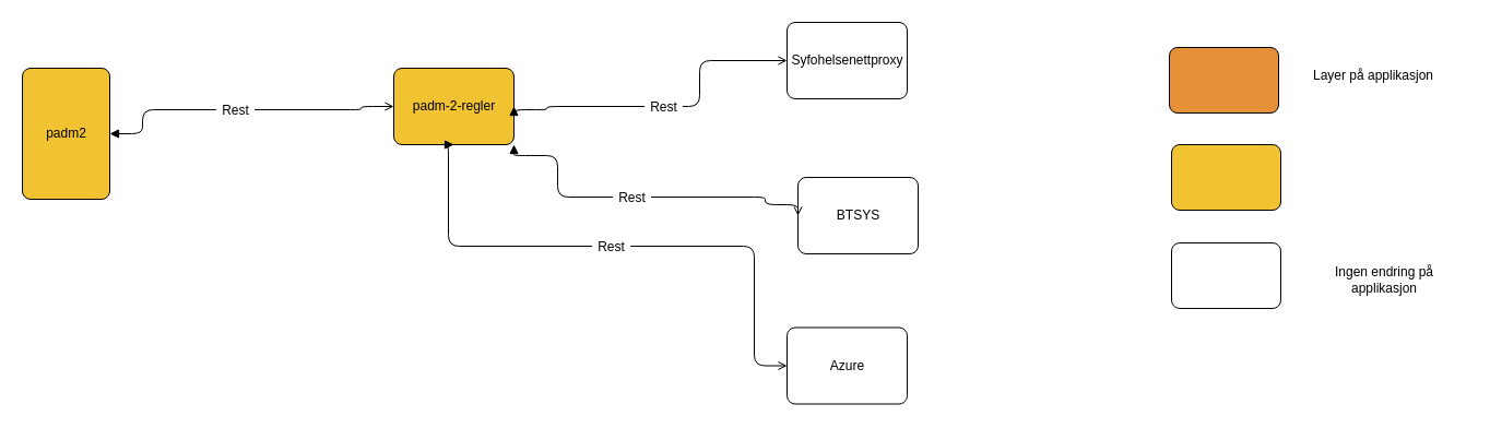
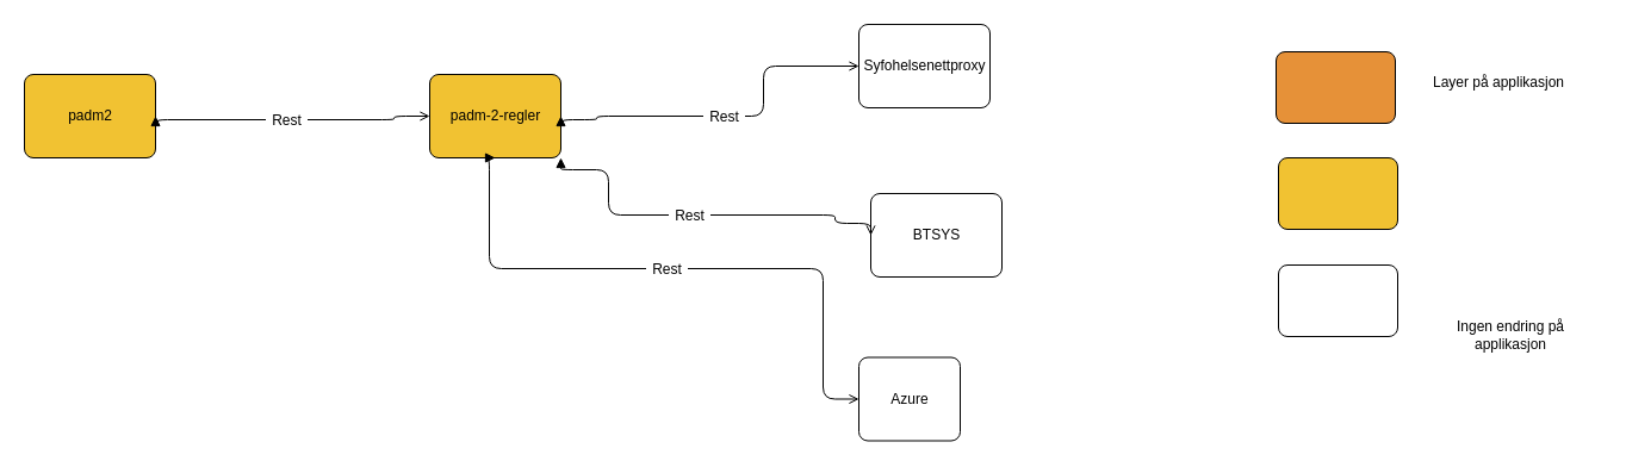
- <mxCell id="3" value="&lt;div style='width: 103.333px;height:auto;word-break: break-word;'&gt;&lt;div align=&quot;center&quot;&gt;&lt;span style=&quot;text-decoration:none;font-family:Arial;font-size:12px; line-height: 0;&quot;&gt;&lt;span style=&quot;text-decoration:none; line-height: normal;&quot;&gt;padm&lt;/span&gt;&lt;/span&gt;&lt;span style=&quot; line-height: normal;&quot;&gt;2&lt;/span&gt;&lt;/div&gt;&lt;/div&gt;" style="shape=ext;rounded=1;arcSize=15;absoluteArcSize=1;shadow=0;strokeWidth=1;fillColor=#f1c232;strokeColor=#000000;opacity=100.0;html=1;nl2Br=0;verticalAlign=middle;align=center;spacingLeft=1.833;spacingRight=0;whiteSpace=wrap;gliffyId=33;" parent="1" vertex="1"><mxGeometry x="20" y="62" width="80" height="120" as="geometry" /></mxCell>
+ <mxCell id="3" value="&lt;div style='width: 103.333px;height:auto;word-break: break-word;'&gt;&lt;div align=&quot;center&quot;&gt;&lt;span style=&quot;text-decoration:none;font-family:Arial;font-size:12px; line-height: 0;&quot;&gt;&lt;span style=&quot;text-decoration:none; line-height: normal;&quot;&gt;padm&lt;/span&gt;&lt;/span&gt;&lt;span style=&quot; line-height: normal;&quot;&gt;2&lt;/span&gt;&lt;/div&gt;&lt;/div&gt;" style="shape=ext;rounded=1;arcSize=15;absoluteArcSize=1;shadow=0;strokeWidth=1;fillColor=#f1c232;strokeColor=#000000;opacity=100.0;html=1;nl2Br=0;verticalAlign=middle;align=center;spacingLeft=1.833;spacingRight=0;whiteSpace=wrap;gliffyId=33;" parent="1" vertex="1"><mxGeometry x="20" y="62" width="110" height="70" as="geometry" /></mxCell>
- <mxCell id="8" value="&lt;div style='width: 147.0px;height:auto;word-break: break-word;'&gt;&lt;div align=&quot;center&quot;&gt;&lt;span style=&quot;font-family:Arial;font-size:12px; line-height: 0;&quot;&gt;&lt;span style=&quot; line-height: normal;&quot;&gt;Ingen endring på applikasjon&lt;/span&gt;&lt;/span&gt;&lt;/div&gt;&lt;/div&gt;" style="text;html=1;nl2Br=0;html=1;nl2Br=0;verticalAlign=middle;align=center;spacingLeft=0.0;spacingRight=0;whiteSpace=wrap;gliffyId=25;" parent="1" vertex="1"><mxGeometry x="1192" y="242" width="150" height="28" as="geometry" /></mxCell>
+ <mxCell id="8" value="&lt;div style='width: 147.0px;height:auto;word-break: break-word;'&gt;&lt;div align=&quot;center&quot;&gt;&lt;span style=&quot;font-family:Arial;font-size:12px; line-height: 0;&quot;&gt;&lt;span style=&quot; line-height: normal;&quot;&gt;Ingen endring på applikasjon&lt;/span&gt;&lt;/span&gt;&lt;/div&gt;&lt;/div&gt;" style="text;html=1;nl2Br=0;html=1;nl2Br=0;verticalAlign=middle;align=center;spacingLeft=0.0;spacingRight=0;whiteSpace=wrap;gliffyId=25;" parent="1" vertex="1"><mxGeometry x="1192" y="267" width="150" height="28" as="geometry" /></mxCell>
- <mxCell id="9" value="&lt;div style=&quot;width: 103.333px ; height: auto ; word-break: break-word&quot;&gt;&lt;div align=&quot;center&quot;&gt;&lt;span style=&quot;text-decoration: none ; font-family: &amp;#34;arial&amp;#34; ; font-size: 12px ; line-height: 0&quot;&gt;&lt;span style=&quot;text-decoration: none ; line-height: normal&quot;&gt;Azure&lt;/span&gt;&lt;/span&gt;&lt;/div&gt;&lt;/div&gt;" style="shape=ext;rounded=1;arcSize=15;absoluteArcSize=1;shadow=0;strokeWidth=1;fillColor=#ffffff;strokeColor=#000000;opacity=100.0;html=1;nl2Br=0;verticalAlign=middle;align=center;spacingLeft=1.833;spacingRight=0;whiteSpace=wrap;gliffyId=41;" parent="1" vertex="1"><mxGeometry x="720" y="299.5" width="110" height="70" as="geometry" /></mxCell>
+ <mxCell id="9" value="&lt;div style=&quot;width: 103.333px ; height: auto ; word-break: break-word&quot;&gt;&lt;div align=&quot;center&quot;&gt;&lt;span style=&quot;text-decoration: none ; font-family: &amp;#34;arial&amp;#34; ; font-size: 12px ; line-height: 0&quot;&gt;&lt;span style=&quot;text-decoration: none ; line-height: normal&quot;&gt;Azure&lt;/span&gt;&lt;/span&gt;&lt;/div&gt;&lt;/div&gt;" style="shape=ext;rounded=1;arcSize=15;absoluteArcSize=1;shadow=0;strokeWidth=1;fillColor=#ffffff;strokeColor=#000000;opacity=100.0;html=1;nl2Br=0;verticalAlign=middle;align=center;spacingLeft=1.833;spacingRight=0;whiteSpace=wrap;gliffyId=41;" parent="1" vertex="1"><mxGeometry x="720" y="299.5" width="85" height="70" as="geometry" /></mxCell>
